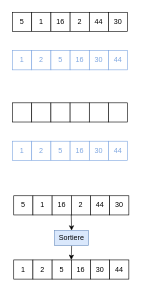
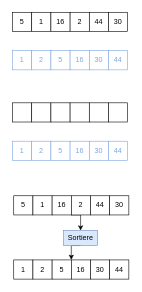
- <mxCell id="40" value="&lt;font color=&quot;#000000&quot;&gt;Sortiere&lt;/font&gt;" style="rounded=0;whiteSpace=wrap;html=1;fillColor=#dae8fc;strokeColor=#6c8ebf;" vertex="1" parent="1"><mxGeometry x="90" y="384" width="57" height="25" as="geometry" /></mxCell>
+ <mxCell id="40" value="&lt;font color=&quot;#000000&quot;&gt;Sortiere&lt;/font&gt;" style="rounded=0;whiteSpace=wrap;html=1;fillColor=#dae8fc;strokeColor=#6c8ebf;" vertex="1" parent="1"><mxGeometry x="105" y="384" width="57" height="25" as="geometry" /></mxCell>
